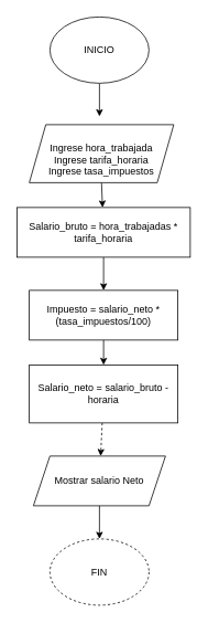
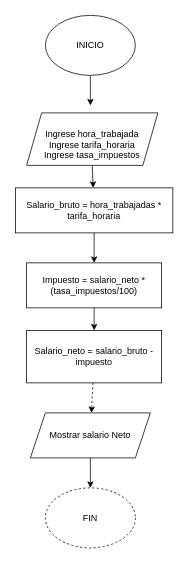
- <mxCell id="14" value="Salario_neto = salario_bruto - horaria" style="rounded=0;whiteSpace=wrap;html=1;" vertex="1" parent="1"><mxGeometry x="35" y="440" width="180" height="70" as="geometry" /></mxCell>
+ <mxCell id="14" value="Salario_neto = salario_bruto - impuesto" style="rounded=0;whiteSpace=wrap;html=1;" vertex="1" parent="1"><mxGeometry x="35" y="440" width="180" height="70" as="geometry" /></mxCell>
